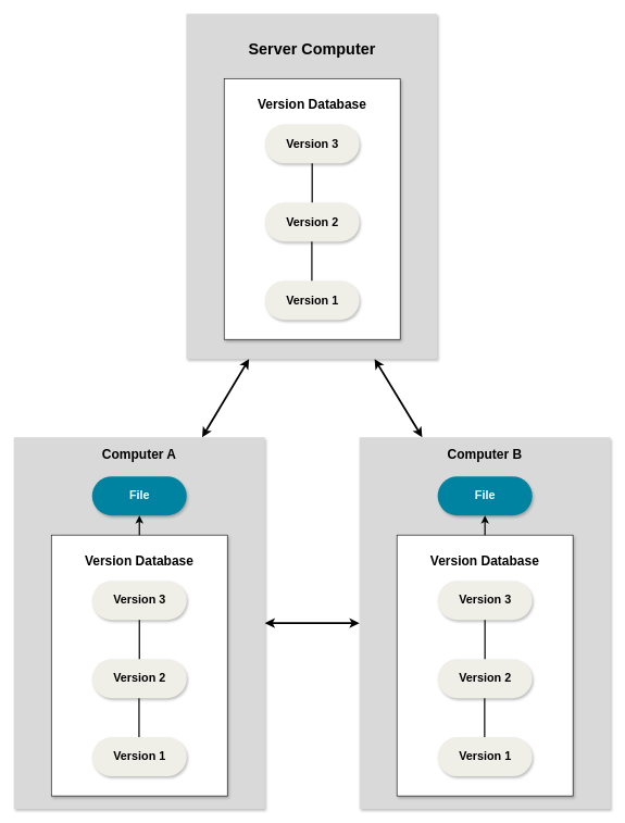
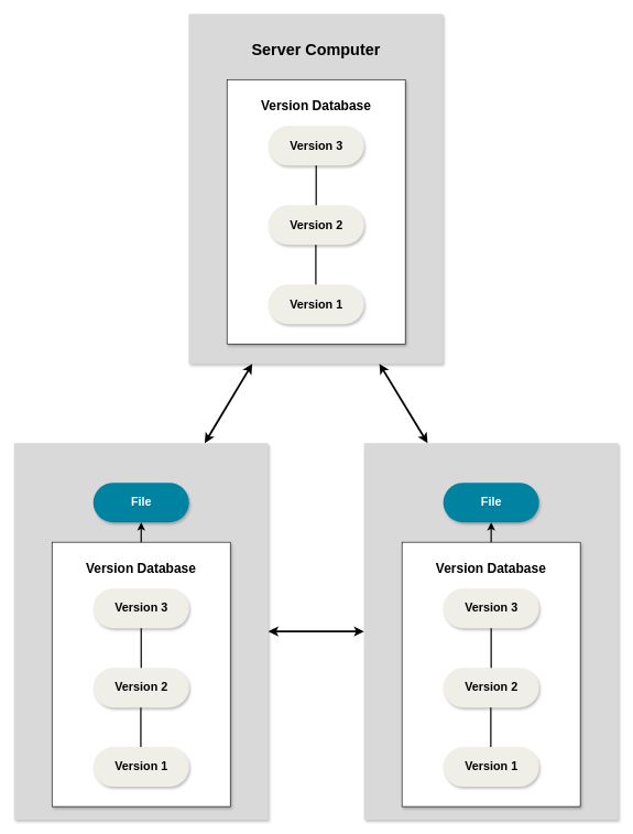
- <mxCell id="14" value="&lt;font size=&quot;1&quot; style=&quot;&quot;&gt;&lt;b style=&quot;font-size: 20px;&quot;&gt;Computer A&lt;/b&gt;&lt;/font&gt;" style="text;html=1;strokeColor=none;fillColor=none;align=center;verticalAlign=middle;whiteSpace=wrap;rounded=0;shadow=1;" parent="11" vertex="1"><mxGeometry x="77.5" y="10" width="230" height="30" as="geometry" /></mxCell>
- <mxCell id="27" value="&lt;font size=&quot;1&quot; style=&quot;&quot;&gt;&lt;b style=&quot;font-size: 20px;&quot;&gt;Computer B&lt;/b&gt;&lt;/font&gt;" style="text;html=1;strokeColor=none;fillColor=none;align=center;verticalAlign=middle;whiteSpace=wrap;rounded=0;shadow=1;" vertex="1" parent="24"><mxGeometry x="77.5" y="10" width="230" height="30" as="geometry" /></mxCell>
